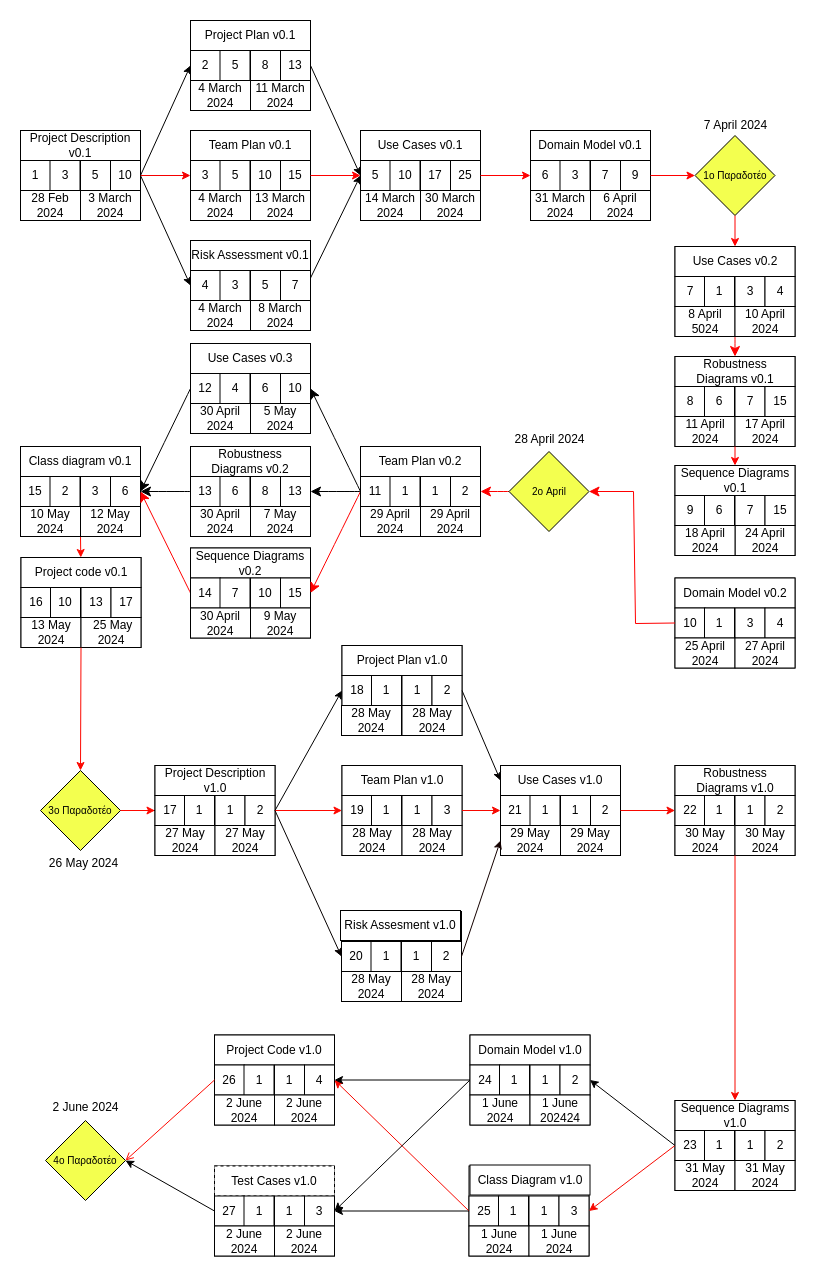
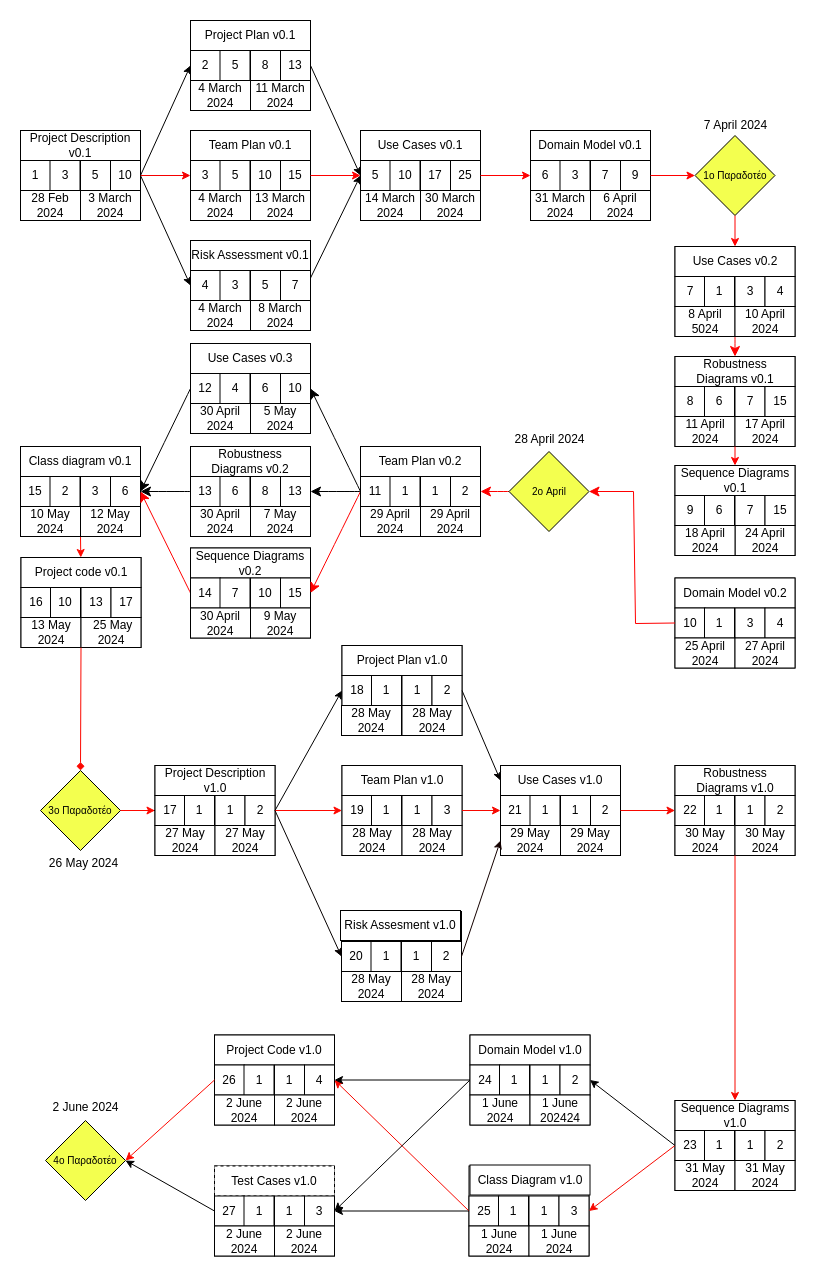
- <mxCell id="105" value="" style="endArrow=classic;html=1;rounded=0;exitX=1;exitY=1;exitDx=0;exitDy=0;entryX=0.5;entryY=0;entryDx=0;entryDy=0;strokeColor=#FC0800;" parent="1" source="103" target="107" edge="1"><mxGeometry width="50" height="50" relative="1" as="geometry"><mxPoint x="110.5" y="576" as="sourcePoint" /><mxPoint x="85.5" y="741" as="targetPoint" /></mxGeometry></mxCell>
+ <mxCell id="105" value="" style="endArrow=diamond;html=1;rounded=0;exitX=1;exitY=1;exitDx=0;exitDy=0;entryX=0.5;entryY=0;entryDx=0;entryDy=0;strokeColor=#FC0800;" parent="1" source="103" target="107" edge="1"><mxGeometry width="50" height="50" relative="1" as="geometry"><mxPoint x="110.5" y="576" as="sourcePoint" /><mxPoint x="85.5" y="741" as="targetPoint" /></mxGeometry></mxCell>
- <mxCell id="203" value="" style="endArrow=open;html=1;rounded=0;exitX=0;exitY=0.5;exitDx=0;exitDy=0;entryX=1;entryY=0.5;entryDx=0;entryDy=0;strokeColor=#FF0800;" parent="1" source="190" target="196" edge="1"><mxGeometry width="50" height="50" relative="1" as="geometry"><mxPoint x="710" y="980" as="sourcePoint" /><mxPoint x="760" y="930" as="targetPoint" /></mxGeometry></mxCell>
+ <mxCell id="203" value="" style="endArrow=classic;html=1;rounded=0;exitX=0;exitY=0.5;exitDx=0;exitDy=0;entryX=1;entryY=0.5;entryDx=0;entryDy=0;strokeColor=#FF0800;" parent="1" source="190" target="196" edge="1"><mxGeometry width="50" height="50" relative="1" as="geometry"><mxPoint x="710" y="980" as="sourcePoint" /><mxPoint x="760" y="930" as="targetPoint" /></mxGeometry></mxCell>
